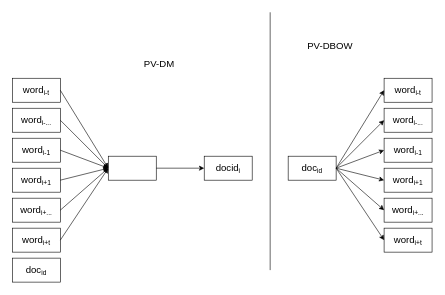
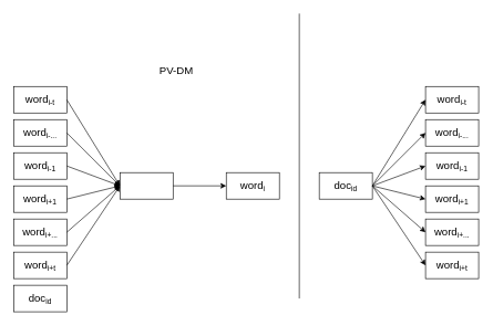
- <mxCell id="31" value="PV-DBOW" style="text;html=1;strokeColor=none;fillColor=none;align=center;verticalAlign=middle;whiteSpace=wrap;rounded=0;shadow=0;labelBorderColor=none;fontSize=16;" parent="1" vertex="1"><mxGeometry x="500" y="60" width="100" height="30" as="geometry" /></mxCell>
- <mxCell id="8" value="&lt;font style=&quot;font-size: 16px;&quot;&gt;docid&lt;/font&gt;&lt;font style=&quot;font-size: 13.333px;&quot;&gt;&lt;sub&gt;i&lt;/sub&gt;&lt;/font&gt;" style="text;html=1;align=center;verticalAlign=middle;whiteSpace=wrap;rounded=0;labelBorderColor=none;strokeColor=default;shadow=0;" parent="1" vertex="1"><mxGeometry x="340" y="260" width="80" height="40" as="geometry" /></mxCell>
+ <mxCell id="8" value="&lt;font style=&quot;font-size: 16px;&quot;&gt;word&lt;/font&gt;&lt;font style=&quot;font-size: 13.333px;&quot;&gt;&lt;sub&gt;i&lt;/sub&gt;&lt;/font&gt;" style="text;html=1;align=center;verticalAlign=middle;whiteSpace=wrap;rounded=0;labelBorderColor=none;strokeColor=default;shadow=0;" parent="1" vertex="1"><mxGeometry x="340" y="260" width="80" height="40" as="geometry" /></mxCell>
